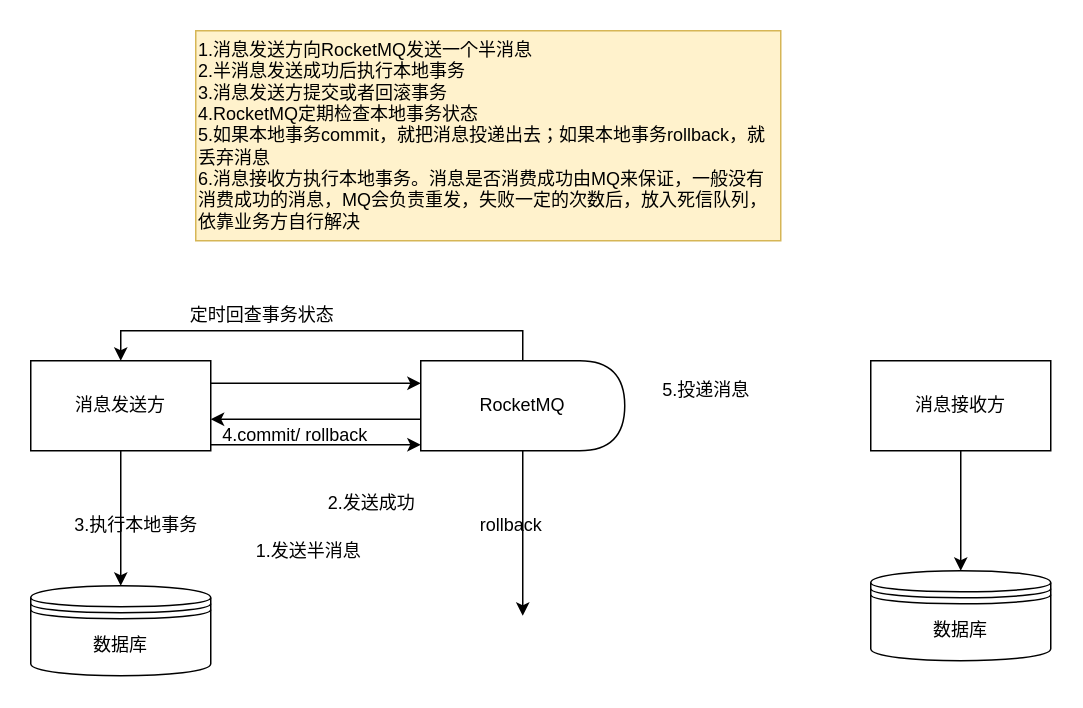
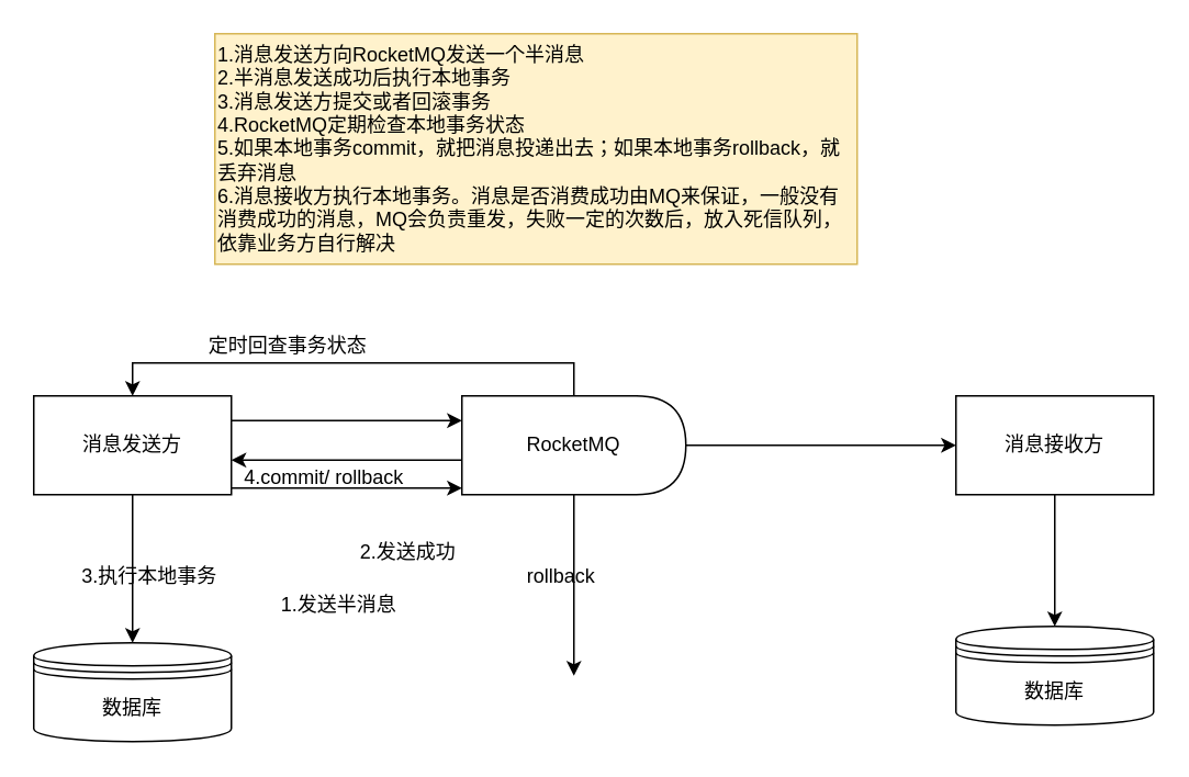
- <mxCell id="21" value="5.投递消息" style="text;html=1;align=center;verticalAlign=middle;resizable=0;points=[];autosize=1;strokeColor=none;fillColor=none;" vertex="1" parent="1"><mxGeometry x="435" y="250" width="70" height="20" as="geometry" /></mxCell>
+ <mxCell id="10" style="edgeStyle=orthogonalEdgeStyle;rounded=0;orthogonalLoop=1;jettySize=auto;html=1;exitX=1;exitY=0.5;exitDx=0;exitDy=0;entryX=0;entryY=0.5;entryDx=0;entryDy=0;" edge="1" parent="1" source="11" target="19"><mxGeometry relative="1" as="geometry" /></mxCell>
